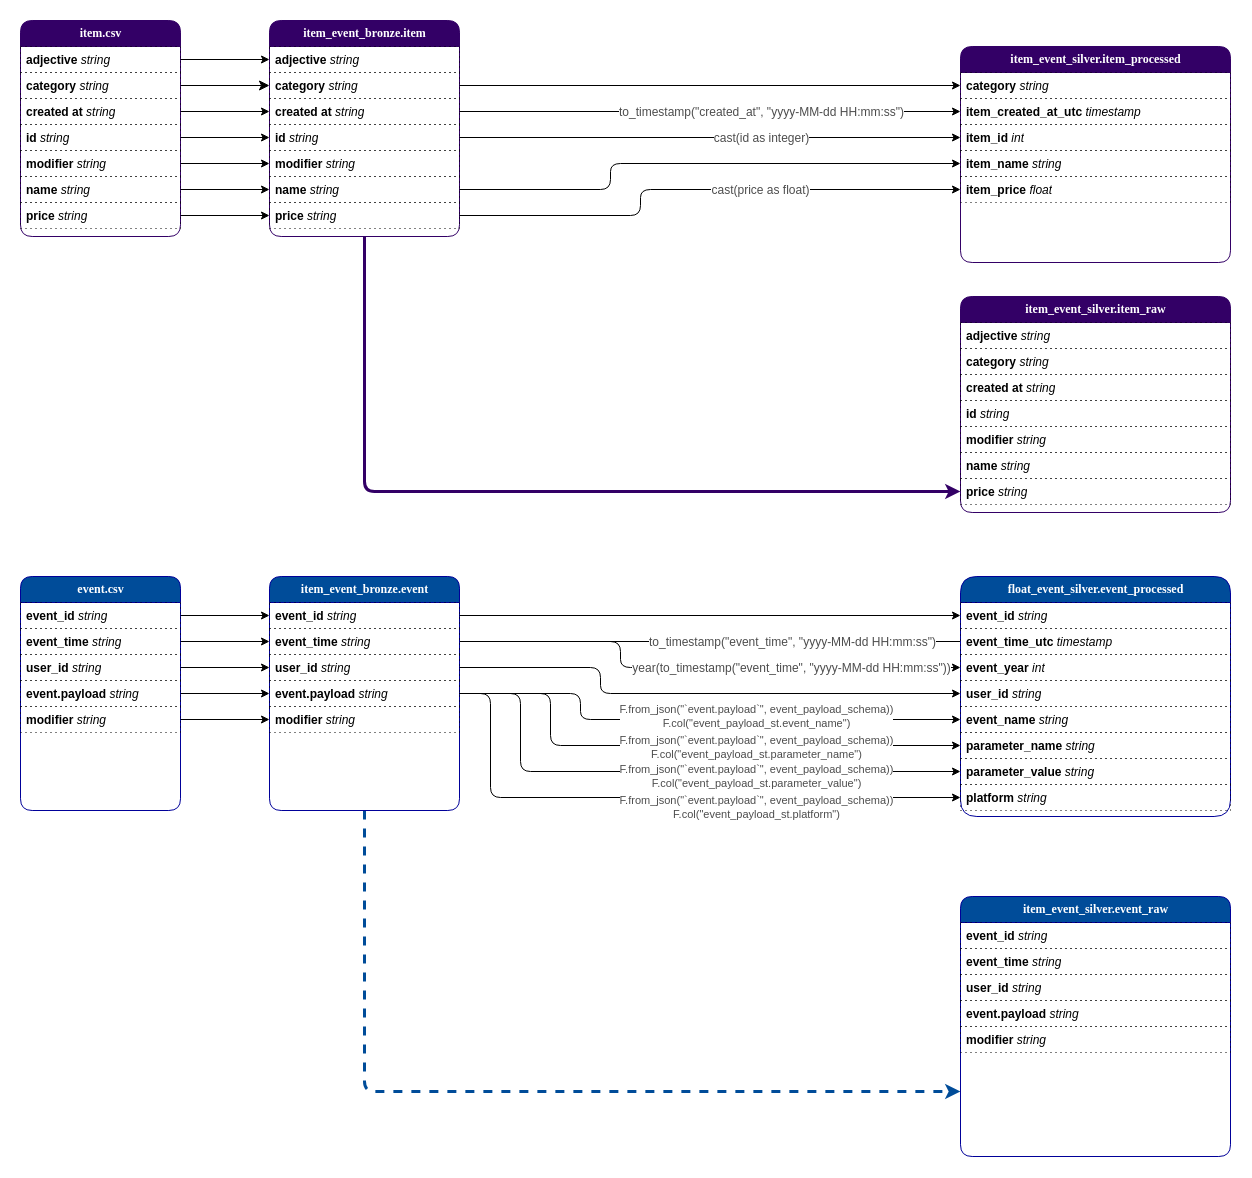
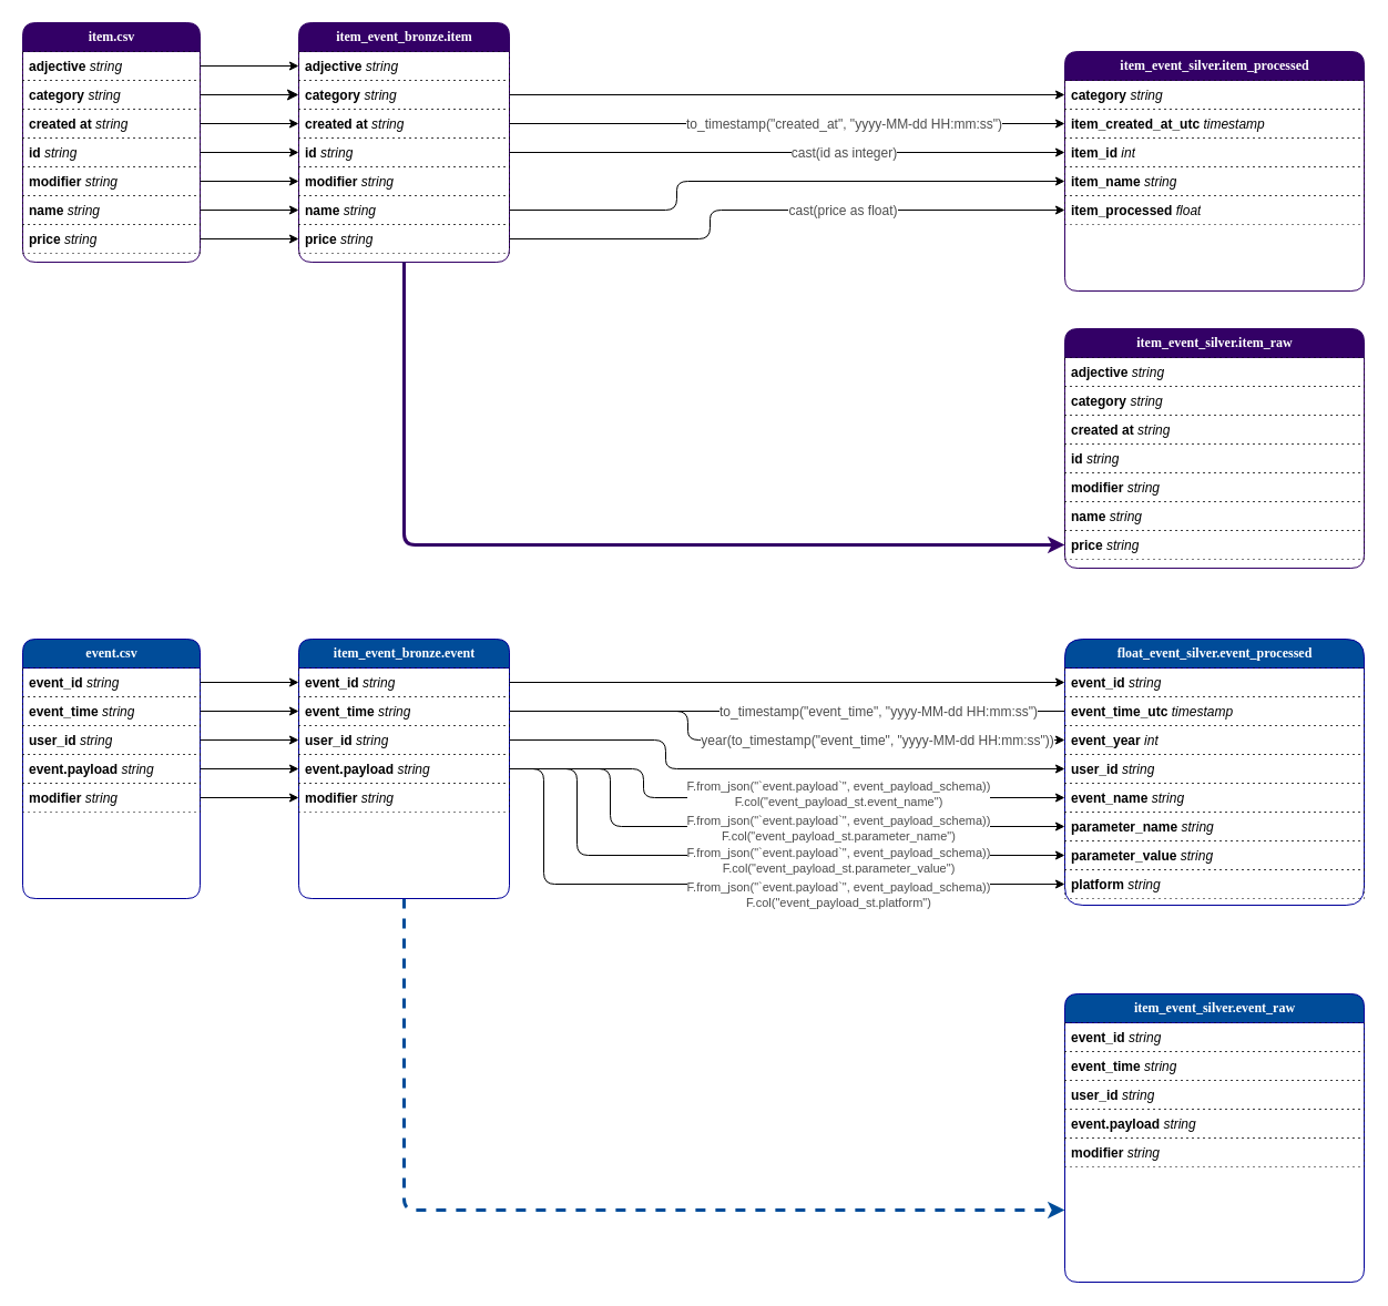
- <mxCell id="31" value="&lt;b&gt;item_price&lt;/b&gt; &lt;i&gt;float&lt;/i&gt;" style="text;html=1;strokeColor=default;fillColor=none;spacingLeft=4;spacingRight=4;whiteSpace=wrap;overflow=hidden;rotatable=0;points=[[0,0.5],[1,0.5]];portConstraint=eastwest;dashed=1;dashPattern=1 4;" vertex="1" parent="26"><mxGeometry y="130" width="270" height="26" as="geometry" /></mxCell>
+ <mxCell id="31" value="&lt;b&gt;item_processed&lt;/b&gt; &lt;i&gt;float&lt;/i&gt;" style="text;html=1;strokeColor=default;fillColor=none;spacingLeft=4;spacingRight=4;whiteSpace=wrap;overflow=hidden;rotatable=0;points=[[0,0.5],[1,0.5]];portConstraint=eastwest;dashed=1;dashPattern=1 4;" vertex="1" parent="26"><mxGeometry y="130" width="270" height="26" as="geometry" /></mxCell>
